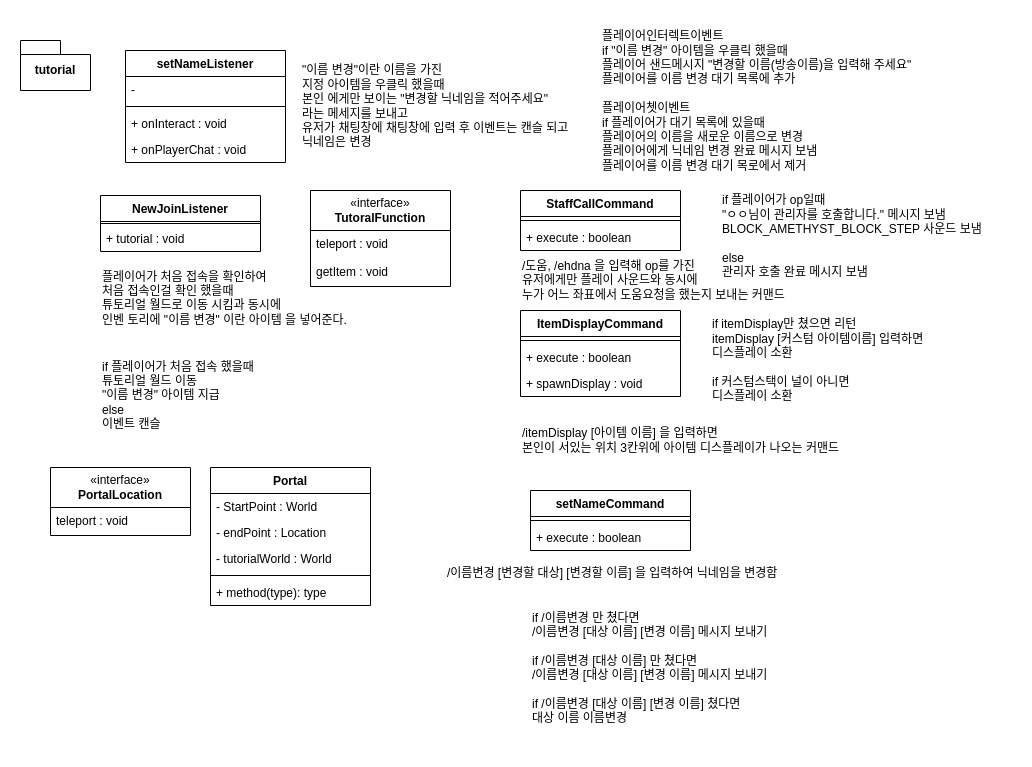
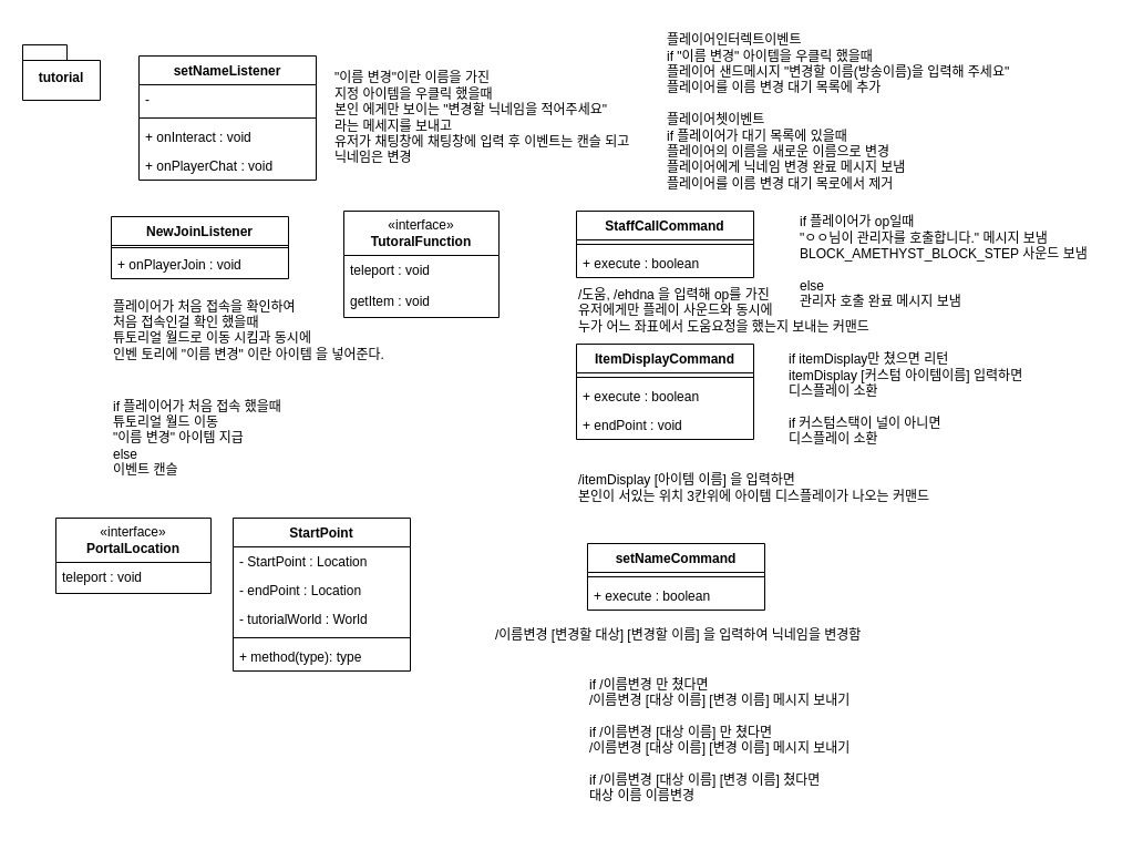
- <mxCell id="12" value="&lt;span style=&quot;text-wrap: nowrap;&quot;&gt;+ tutorial : void&lt;/span&gt;" style="text;strokeColor=none;fillColor=none;align=left;verticalAlign=top;spacingLeft=4;spacingRight=4;overflow=hidden;rotatable=0;points=[[0,0.5],[1,0.5]];portConstraint=eastwest;whiteSpace=wrap;html=1;" vertex="1" parent="10"><mxGeometry y="30" width="160" height="26" as="geometry" /></mxCell>
+ <mxCell id="12" value="&lt;span style=&quot;text-wrap: nowrap;&quot;&gt;+ onPlayerJoin : void&lt;/span&gt;" style="text;strokeColor=none;fillColor=none;align=left;verticalAlign=top;spacingLeft=4;spacingRight=4;overflow=hidden;rotatable=0;points=[[0,0.5],[1,0.5]];portConstraint=eastwest;whiteSpace=wrap;html=1;" vertex="1" parent="10"><mxGeometry y="30" width="160" height="26" as="geometry" /></mxCell>
- <mxCell id="9" value="+ spawnDisplay : void" style="text;strokeColor=none;fillColor=none;align=left;verticalAlign=top;spacingLeft=4;spacingRight=4;overflow=hidden;rotatable=0;points=[[0,0.5],[1,0.5]];portConstraint=eastwest;whiteSpace=wrap;html=1;" vertex="1" parent="6"><mxGeometry y="60" width="160" height="26" as="geometry" /></mxCell>
+ <mxCell id="9" value="+ endPoint : void" style="text;strokeColor=none;fillColor=none;align=left;verticalAlign=top;spacingLeft=4;spacingRight=4;overflow=hidden;rotatable=0;points=[[0,0.5],[1,0.5]];portConstraint=eastwest;whiteSpace=wrap;html=1;" vertex="1" parent="6"><mxGeometry y="60" width="160" height="26" as="geometry" /></mxCell>
- <mxCell id="15" value="Portal" style="swimlane;fontStyle=1;align=center;verticalAlign=top;childLayout=stackLayout;horizontal=1;startSize=26;horizontalStack=0;resizeParent=1;resizeParentMax=0;resizeLast=0;collapsible=1;marginBottom=0;whiteSpace=wrap;html=1;" vertex="1" parent="1"><mxGeometry x="210" y="467" width="160" height="138" as="geometry" /></mxCell>
+ <mxCell id="15" value="StartPoint" style="swimlane;fontStyle=1;align=center;verticalAlign=top;childLayout=stackLayout;horizontal=1;startSize=26;horizontalStack=0;resizeParent=1;resizeParentMax=0;resizeLast=0;collapsible=1;marginBottom=0;whiteSpace=wrap;html=1;" vertex="1" parent="1"><mxGeometry x="210" y="467" width="160" height="138" as="geometry" /></mxCell>
- <mxCell id="16" value="- StartPoint : World" style="text;strokeColor=none;fillColor=none;align=left;verticalAlign=top;spacingLeft=4;spacingRight=4;overflow=hidden;rotatable=0;points=[[0,0.5],[1,0.5]];portConstraint=eastwest;whiteSpace=wrap;html=1;" vertex="1" parent="15"><mxGeometry y="26" width="160" height="26" as="geometry" /></mxCell>
+ <mxCell id="16" value="- StartPoint : Location" style="text;strokeColor=none;fillColor=none;align=left;verticalAlign=top;spacingLeft=4;spacingRight=4;overflow=hidden;rotatable=0;points=[[0,0.5],[1,0.5]];portConstraint=eastwest;whiteSpace=wrap;html=1;" vertex="1" parent="15"><mxGeometry y="26" width="160" height="26" as="geometry" /></mxCell>
